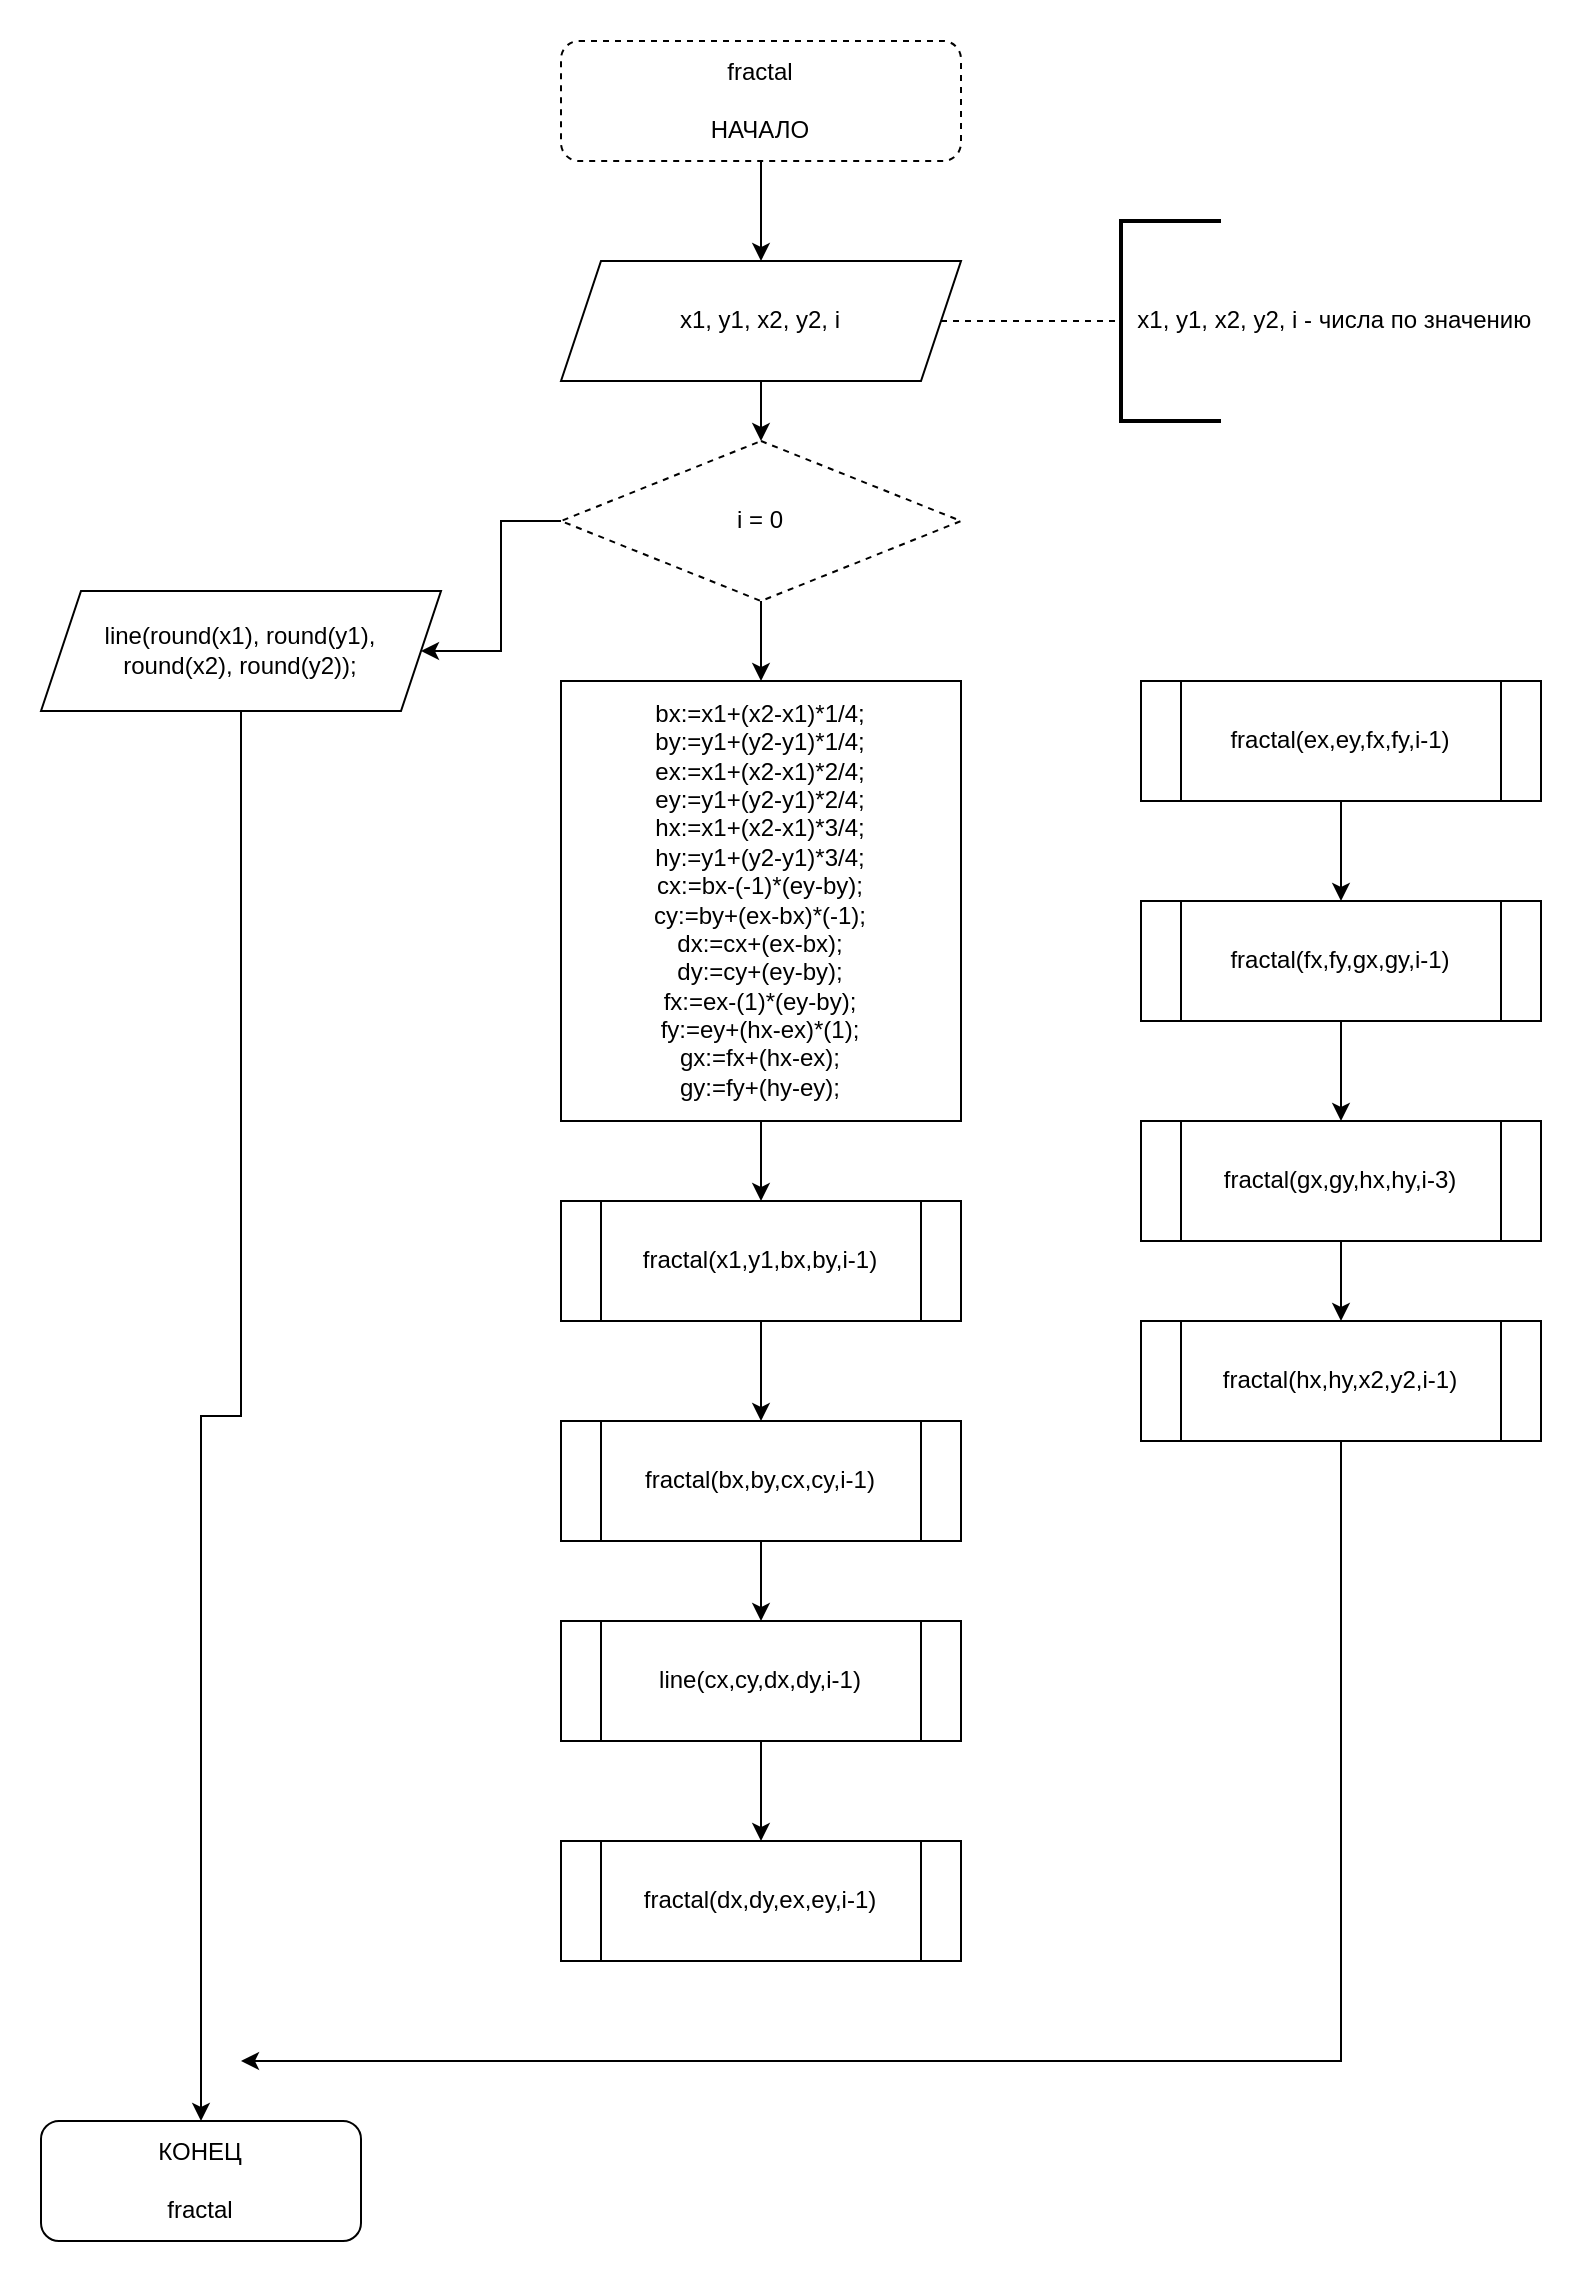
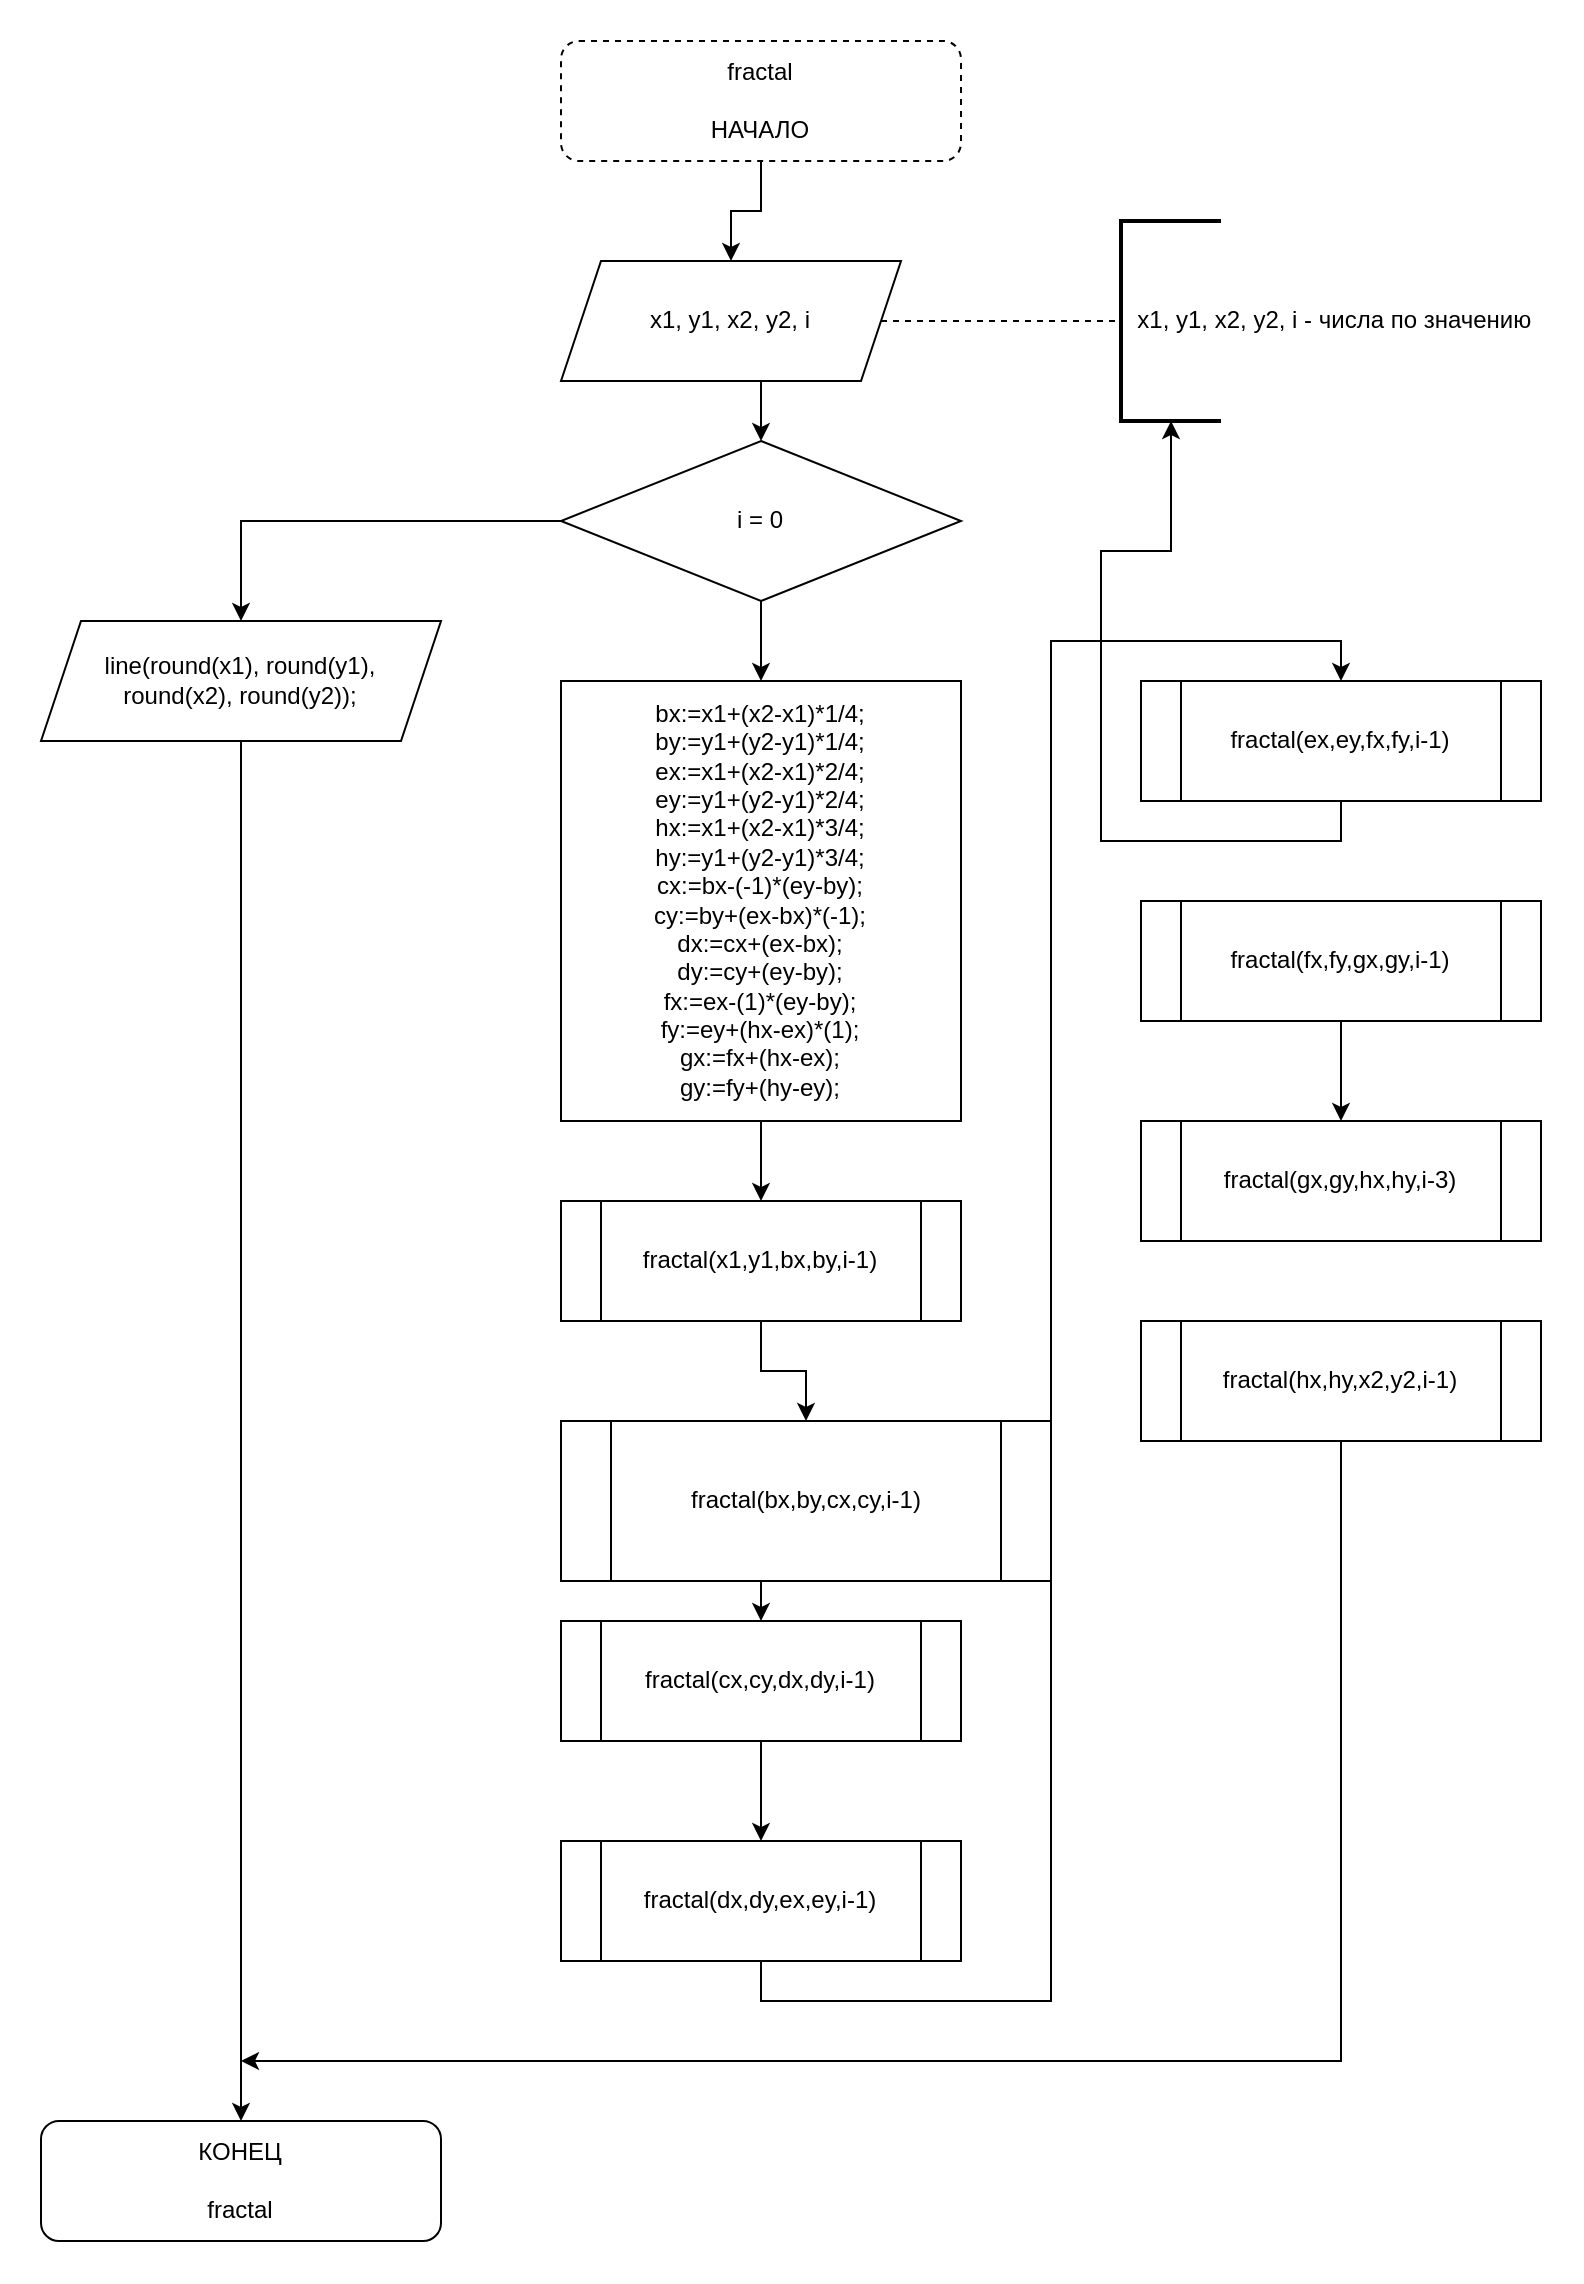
- <mxCell id="12" value="x1, y1, x2, y2, i" style="shape=parallelogram;perimeter=parallelogramPerimeter;whiteSpace=wrap;html=1;fixedSize=1;" vertex="1" parent="1"><mxGeometry x="280" y="130" width="200" height="60" as="geometry" /></mxCell>
+ <mxCell id="12" value="x1, y1, x2, y2, i" style="shape=parallelogram;perimeter=parallelogramPerimeter;whiteSpace=wrap;html=1;fixedSize=1;" vertex="1" parent="1"><mxGeometry x="280" y="130" width="170" height="60" as="geometry" /></mxCell>
- <mxCell id="7" value="i = 0" style="rhombus;whiteSpace=wrap;html=1;dashed=1;" vertex="1" parent="1"><mxGeometry x="280" y="220" width="200" height="80" as="geometry" /></mxCell>
+ <mxCell id="7" value="i = 0" style="rhombus;whiteSpace=wrap;html=1;" vertex="1" parent="1"><mxGeometry x="280" y="220" width="200" height="80" as="geometry" /></mxCell>
- <mxCell id="9" value="line(round(x1), round(y1), &lt;br&gt;round(x2), round(y2));" style="shape=parallelogram;perimeter=parallelogramPerimeter;whiteSpace=wrap;html=1;fixedSize=1;" vertex="1" parent="1"><mxGeometry x="20" y="295" width="200" height="60" as="geometry" /></mxCell>
+ <mxCell id="9" value="line(round(x1), round(y1), &lt;br&gt;round(x2), round(y2));" style="shape=parallelogram;perimeter=parallelogramPerimeter;whiteSpace=wrap;html=1;fixedSize=1;" vertex="1" parent="1"><mxGeometry x="20" y="310" width="200" height="60" as="geometry" /></mxCell>
- <mxCell id="23" style="edgeStyle=orthogonalEdgeStyle;rounded=0;orthogonalLoop=1;jettySize=auto;html=1;exitX=0.5;exitY=1;exitDx=0;exitDy=0;entryX=0.5;entryY=0;entryDx=0;entryDy=0;" edge="1" parent="1" source="24" target="26"><mxGeometry relative="1" as="geometry" /></mxCell>
+ <mxCell id="23" style="edgeStyle=orthogonalEdgeStyle;rounded=0;orthogonalLoop=1;jettySize=auto;html=1;exitX=0.5;exitY=1;exitDx=0;exitDy=0;" edge="1" parent="1" source="24" target="14"><mxGeometry relative="1" as="geometry" /></mxCell>
- <mxCell id="27" style="edgeStyle=orthogonalEdgeStyle;rounded=0;orthogonalLoop=1;jettySize=auto;html=1;exitX=0.5;exitY=1;exitDx=0;exitDy=0;entryX=0.5;entryY=0;entryDx=0;entryDy=0;" edge="1" parent="1" source="28" target="30"><mxGeometry relative="1" as="geometry" /></mxCell>
+ <mxCell id="21" style="edgeStyle=orthogonalEdgeStyle;rounded=0;orthogonalLoop=1;jettySize=auto;html=1;exitX=0.5;exitY=1;exitDx=0;exitDy=0;entryX=0.5;entryY=0;entryDx=0;entryDy=0;" edge="1" parent="1" source="22" target="24"><mxGeometry relative="1" as="geometry" /></mxCell>
- <mxCell id="18" value="fractal(bx,by,cx,cy,i-1)" style="shape=process;whiteSpace=wrap;html=1;backgroundOutline=1;" vertex="1" parent="1"><mxGeometry x="280" y="710" width="200" height="60" as="geometry" /></mxCell>
+ <mxCell id="18" value="fractal(bx,by,cx,cy,i-1)" style="shape=process;whiteSpace=wrap;html=1;backgroundOutline=1;" vertex="1" parent="1"><mxGeometry x="280" y="710" width="245" height="80" as="geometry" /></mxCell>
- <mxCell id="20" value="line(cx,cy,dx,dy,i-1)" style="shape=process;whiteSpace=wrap;html=1;backgroundOutline=1;" vertex="1" parent="1"><mxGeometry x="280" y="810" width="200" height="60" as="geometry" /></mxCell>
+ <mxCell id="20" value="fractal(cx,cy,dx,dy,i-1)" style="shape=process;whiteSpace=wrap;html=1;backgroundOutline=1;" vertex="1" parent="1"><mxGeometry x="280" y="810" width="200" height="60" as="geometry" /></mxCell>
- <mxCell id="31" value="КОНЕЦ&lt;br&gt;&lt;br&gt;fractal" style="rounded=1;whiteSpace=wrap;html=1;" vertex="1" parent="1"><mxGeometry x="20" y="1060" width="160" height="60" as="geometry" /></mxCell>
+ <mxCell id="31" value="КОНЕЦ&lt;br&gt;&lt;br&gt;fractal" style="rounded=1;whiteSpace=wrap;html=1;" vertex="1" parent="1"><mxGeometry x="20" y="1060" width="200" height="60" as="geometry" /></mxCell>
